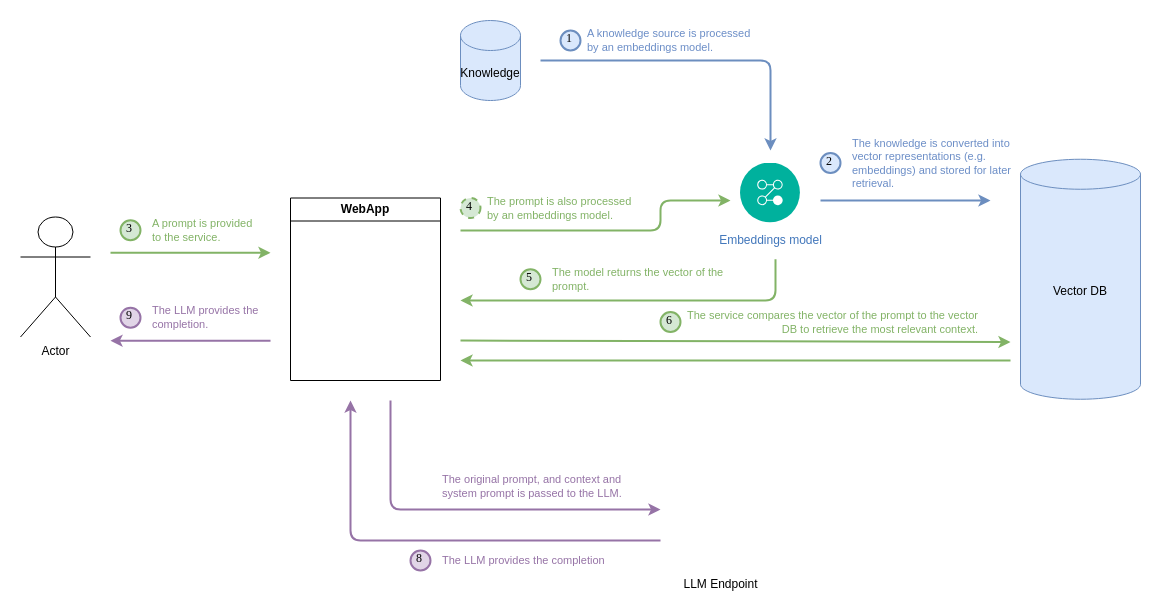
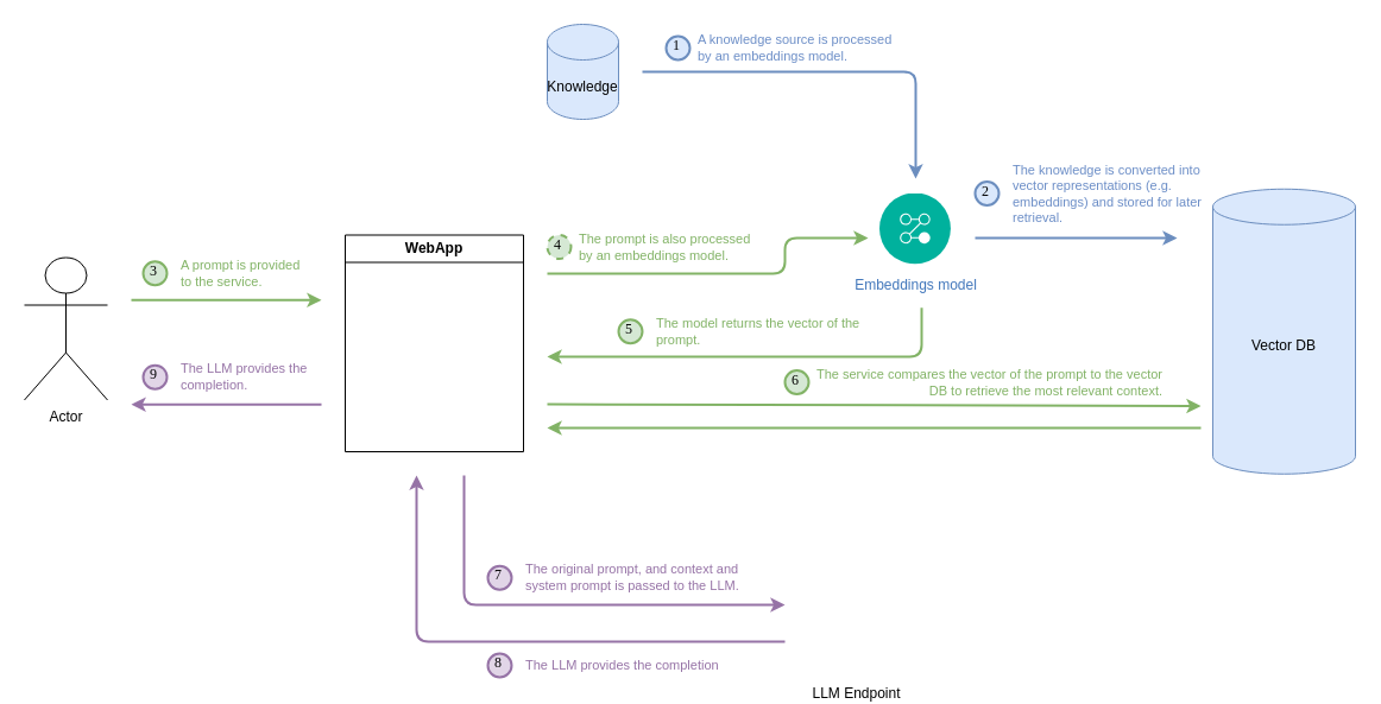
+ <mxCell id="22" value="7" style="ellipse;whiteSpace=wrap;html=1;aspect=fixed;strokeWidth=2;fontFamily=Tahoma;spacingBottom=4;spacingRight=2;strokeColor=#9673a6;fillColor=#e1d5e7;" parent="1" vertex="1"><mxGeometry x="410" y="476.25" width="20" height="20" as="geometry" /></mxCell>
